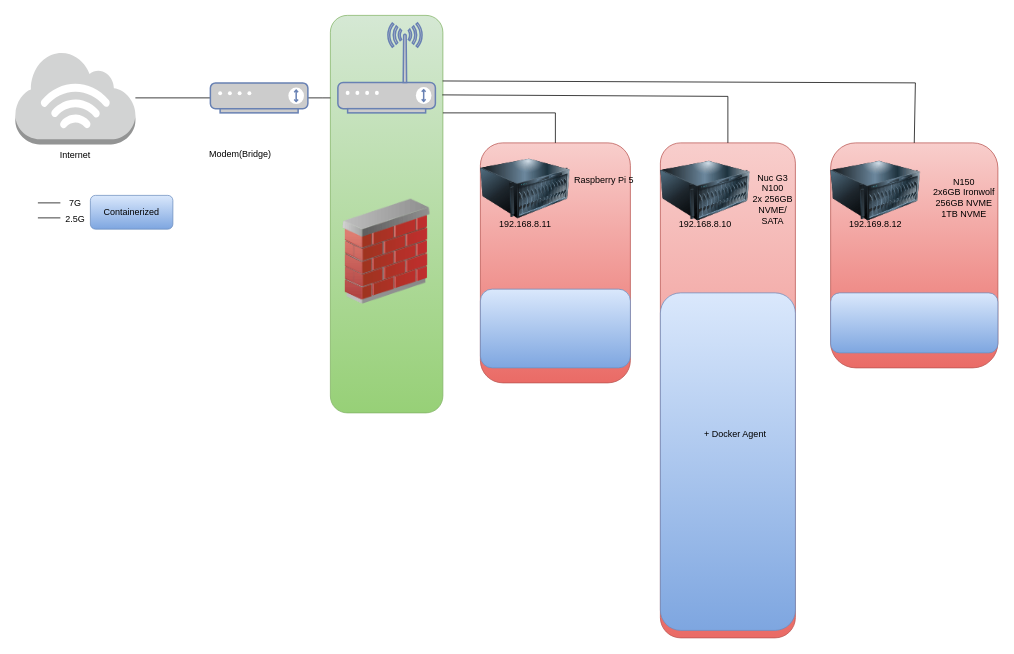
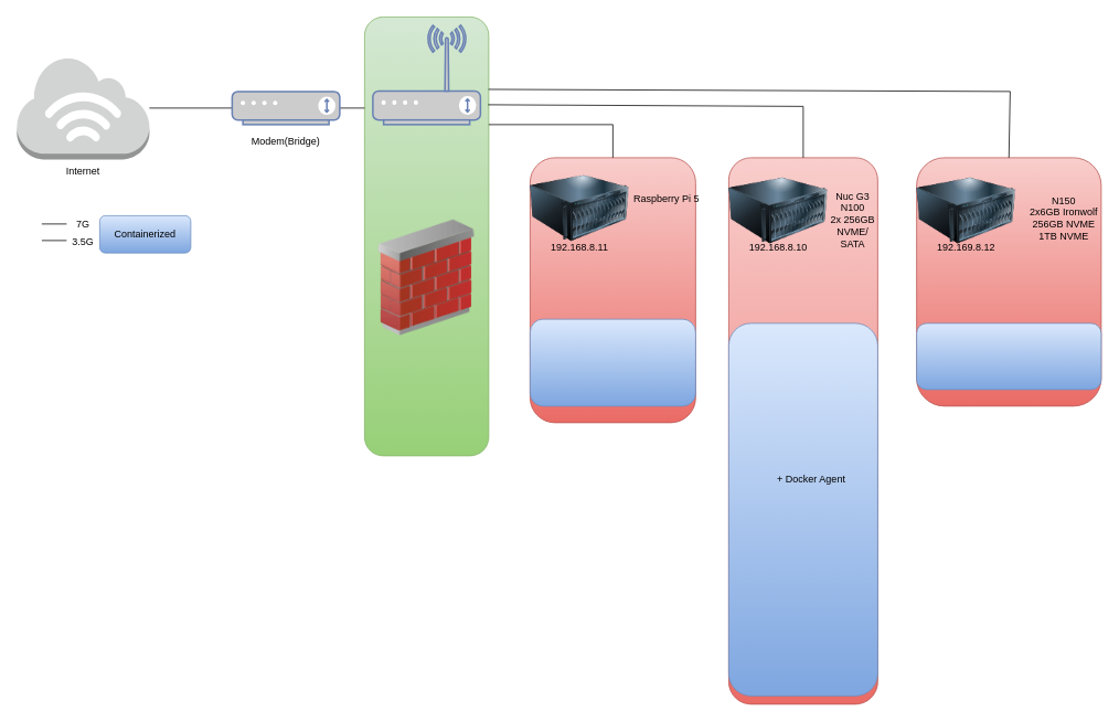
- <mxCell id="13" value="Modem(Bridge)" style="text;html=1;align=center;verticalAlign=middle;whiteSpace=wrap;rounded=0;" parent="1" vertex="1"><mxGeometry x="270" y="190" width="100" height="30" as="geometry" /></mxCell>
+ <mxCell id="13" value="Modem(Bridge)" style="text;html=1;align=center;verticalAlign=middle;whiteSpace=wrap;rounded=0;" parent="1" vertex="1"><mxGeometry x="295" y="155" width="100" height="30" as="geometry" /></mxCell>
- <mxCell id="88" value="&lt;div&gt;2.5G&lt;/div&gt;" style="text;html=1;align=center;verticalAlign=middle;whiteSpace=wrap;rounded=0;" parent="1" vertex="1"><mxGeometry x="70" y="277" width="60" height="30" as="geometry" /></mxCell>
+ <mxCell id="88" value="&lt;div&gt;3.5G&lt;/div&gt;" style="text;html=1;align=center;verticalAlign=middle;whiteSpace=wrap;rounded=0;" parent="1" vertex="1"><mxGeometry x="70" y="277" width="60" height="30" as="geometry" /></mxCell>
